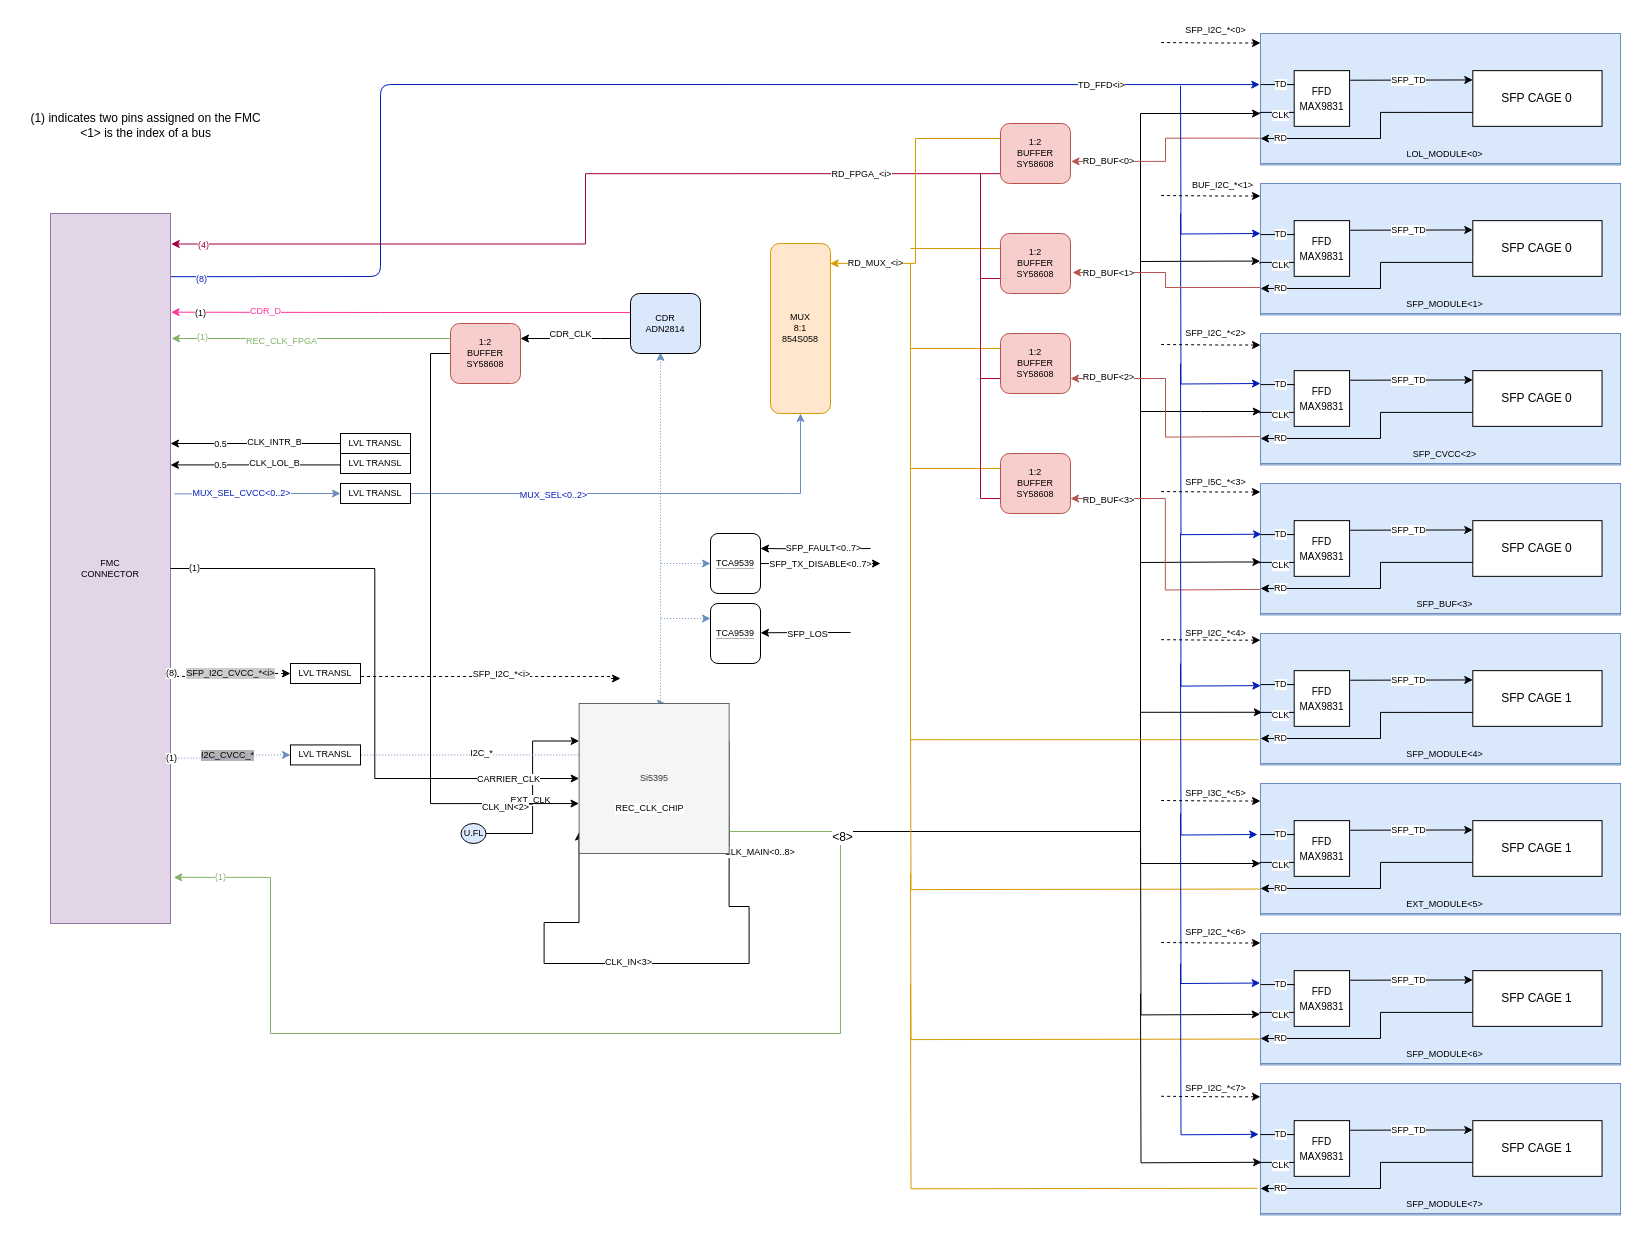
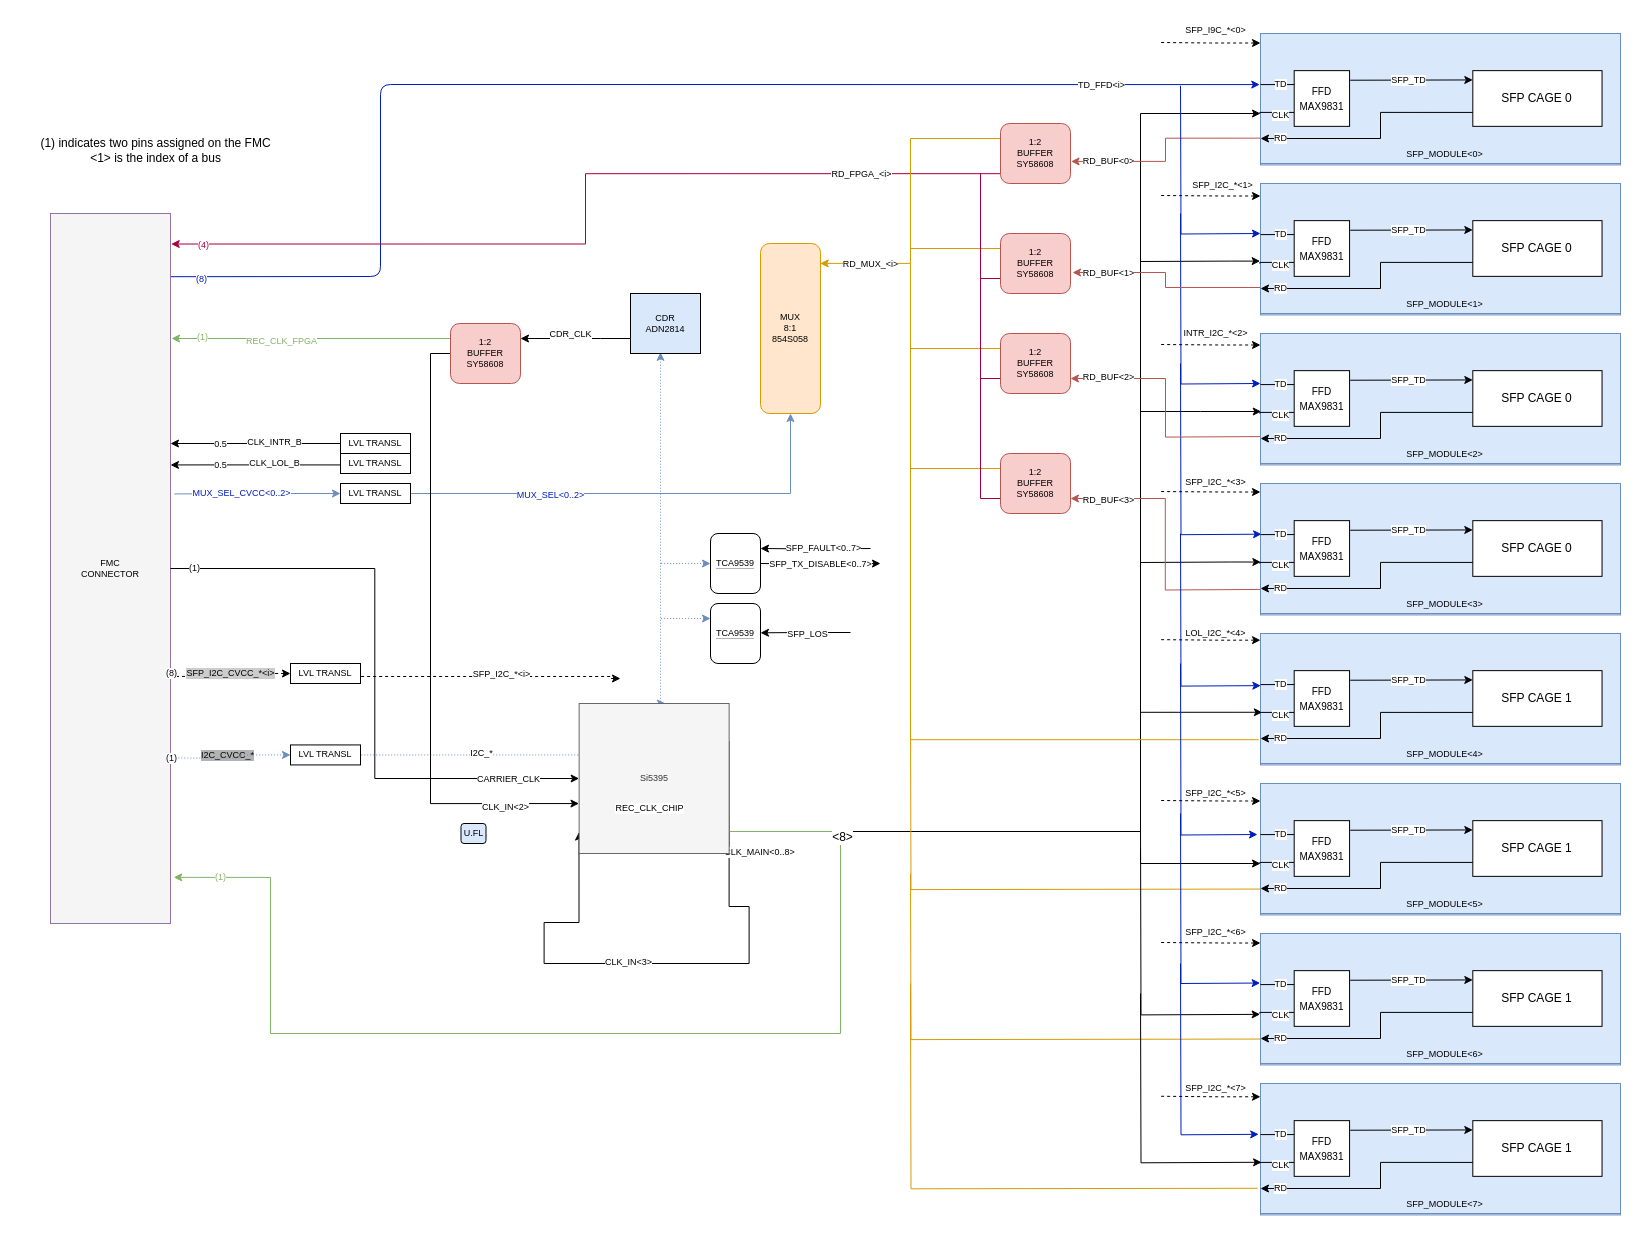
- <mxCell id="206" value="SFP_I2C_*&amp;lt;0&amp;gt;" style="text;html=1;align=center;verticalAlign=middle;resizable=0;points=[];autosize=1;fontSize=9;" parent="1" vertex="1"><mxGeometry x="1175" y="20" width="80" height="20" as="geometry" /></mxCell>
+ <mxCell id="206" value="SFP_I9C_*&amp;lt;0&amp;gt;" style="text;html=1;align=center;verticalAlign=middle;resizable=0;points=[];autosize=1;fontSize=9;" parent="1" vertex="1"><mxGeometry x="1175" y="20" width="80" height="20" as="geometry" /></mxCell>
- <mxCell id="225" value="&lt;br&gt;(1) indicates two pins assigned on the FMC&lt;br&gt;&amp;lt;1&amp;gt; is the index of a bus" style="text;html=1;align=center;verticalAlign=middle;resizable=0;points=[];autosize=1;" parent="1" vertex="1"><mxGeometry x="20" y="93" width="250" height="50" as="geometry" /></mxCell>
+ <mxCell id="225" value="&lt;br&gt;(1) indicates two pins assigned on the FMC&lt;br&gt;&amp;lt;1&amp;gt; is the index of a bus" style="text;html=1;align=center;verticalAlign=middle;resizable=0;points=[];autosize=1;" parent="1" vertex="1"><mxGeometry x="30" y="118" width="250" height="50" as="geometry" /></mxCell>
- <mxCell id="95" value="LOL_MODULE&amp;lt;0&amp;gt;" style="text;html=1;align=center;verticalAlign=middle;resizable=0;points=[];autosize=1;fontSize=9;" parent="85" vertex="1"><mxGeometry x="138.846" y="111.429" width="90" height="20" as="geometry" /></mxCell>
+ <mxCell id="95" value="SFP_MODULE&amp;lt;0&amp;gt;" style="text;html=1;align=center;verticalAlign=middle;resizable=0;points=[];autosize=1;fontSize=9;" parent="85" vertex="1"><mxGeometry x="138.846" y="111.429" width="90" height="20" as="geometry" /></mxCell>
- <mxCell id="207" value="BUF_I2C_*&amp;lt;1&amp;gt;" style="text;html=1;align=center;verticalAlign=middle;resizable=0;points=[];autosize=1;fontSize=9;" parent="1" vertex="1"><mxGeometry x="1182" y="175" width="80" height="20" as="geometry" /></mxCell>
+ <mxCell id="207" value="SFP_I2C_*&amp;lt;1&amp;gt;" style="text;html=1;align=center;verticalAlign=middle;resizable=0;points=[];autosize=1;fontSize=9;" parent="1" vertex="1"><mxGeometry x="1182" y="175" width="80" height="20" as="geometry" /></mxCell>
- <mxCell id="14" style="edgeStyle=orthogonalEdgeStyle;rounded=0;orthogonalLoop=1;jettySize=auto;html=1;exitX=0;exitY=0.5;exitDx=0;exitDy=0;startArrow=none;startFill=0;endArrow=classic;endFill=1;fontSize=9;entryX=1.005;entryY=0.139;entryDx=0;entryDy=0;entryPerimeter=0;strokeColor=#FF3399;" parent="1" source="20" target="21" edge="1"><mxGeometry relative="1" as="geometry"><mxPoint x="510" y="312.833" as="targetPoint" /><Array as="points"><mxPoint x="630" y="312" /><mxPoint x="380" y="312" /></Array></mxGeometry></mxCell>
- <mxCell id="15" value="CDR_D" style="text;html=1;align=center;verticalAlign=middle;resizable=0;points=[];labelBackgroundColor=#ffffff;fontSize=9;fontColor=#FF3399;" parent="14" vertex="1" connectable="0"><mxGeometry x="0.24" y="-1" relative="1" as="geometry"><mxPoint x="-84.17" as="offset" /></mxGeometry></mxCell>
- <mxCell id="16" value="(1)" style="text;html=1;align=center;verticalAlign=middle;resizable=0;points=[];labelBackgroundColor=#ffffff;fontSize=9;" parent="14" vertex="1" connectable="0"><mxGeometry x="0.875" y="1" relative="1" as="geometry"><mxPoint as="offset" /></mxGeometry></mxCell>
- <mxCell id="20" value="CDR&lt;br&gt;ADN2814" style="whiteSpace=wrap;html=1;fillColor=#DAE8FC;fontSize=9;rounded=1;" parent="1" vertex="1"><mxGeometry x="630" y="293" width="70" height="60" as="geometry" /></mxCell>
+ <mxCell id="20" value="CDR&lt;br&gt;ADN2814" style="rounded=0;whiteSpace=wrap;html=1;fillColor=#DAE8FC;fontSize=9;" parent="1" vertex="1"><mxGeometry x="630" y="293" width="70" height="60" as="geometry" /></mxCell>
- <mxCell id="13" value="MUX&lt;br&gt;8:1&lt;br&gt;854S058" style="rounded=1;whiteSpace=wrap;html=1;fillColor=#ffe6cc;fontSize=9;strokeColor=#d79b00;" parent="1" vertex="1"><mxGeometry x="770" y="243" width="60" height="170" as="geometry" /></mxCell>
+ <mxCell id="13" value="MUX&lt;br&gt;8:1&lt;br&gt;854S058" style="rounded=1;whiteSpace=wrap;html=1;fillColor=#ffe6cc;fontSize=9;strokeColor=#d79b00;" parent="1" vertex="1"><mxGeometry x="760" y="243" width="60" height="170" as="geometry" /></mxCell>
- <mxCell id="208" value="SFP_I2C_*&amp;lt;2&amp;gt;" style="text;html=1;align=center;verticalAlign=middle;resizable=0;points=[];autosize=1;fontSize=9;" parent="1" vertex="1"><mxGeometry x="1175" y="323" width="80" height="20" as="geometry" /></mxCell>
+ <mxCell id="208" value="INTR_I2C_*&amp;lt;2&amp;gt;" style="text;html=1;align=center;verticalAlign=middle;resizable=0;points=[];autosize=1;fontSize=9;" parent="1" vertex="1"><mxGeometry x="1175" y="323" width="80" height="20" as="geometry" /></mxCell>
- <mxCell id="125" value="SFP_CVCC&amp;lt;2&amp;gt;" style="text;html=1;align=center;verticalAlign=middle;resizable=0;points=[];autosize=1;fontSize=9;" parent="115" vertex="1"><mxGeometry x="138.846" y="111.429" width="90" height="20" as="geometry" /></mxCell>
+ <mxCell id="125" value="SFP_MODULE&amp;lt;2&amp;gt;" style="text;html=1;align=center;verticalAlign=middle;resizable=0;points=[];autosize=1;fontSize=9;" parent="115" vertex="1"><mxGeometry x="138.846" y="111.429" width="90" height="20" as="geometry" /></mxCell>
- <mxCell id="210" value="SFP_I5C_*&amp;lt;3&amp;gt;" style="text;html=1;align=center;verticalAlign=middle;resizable=0;points=[];autosize=1;fontSize=9;" parent="1" vertex="1"><mxGeometry x="1175" y="472" width="80" height="20" as="geometry" /></mxCell>
+ <mxCell id="210" value="SFP_I2C_*&amp;lt;3&amp;gt;" style="text;html=1;align=center;verticalAlign=middle;resizable=0;points=[];autosize=1;fontSize=9;" parent="1" vertex="1"><mxGeometry x="1175" y="472" width="80" height="20" as="geometry" /></mxCell>
- <mxCell id="21" value="FMC&lt;br&gt;CONNECTOR" style="rounded=0;whiteSpace=wrap;html=1;fillColor=#e1d5e7;fontSize=9;strokeColor=#9673a6;" parent="1" vertex="1"><mxGeometry x="50" y="213" width="120" height="710" as="geometry" /></mxCell>
+ <mxCell id="21" value="FMC&lt;br&gt;CONNECTOR" style="rounded=0;whiteSpace=wrap;html=1;fillColor=#f5f5f5;fontSize=9;strokeColor=#9673a6;" parent="1" vertex="1"><mxGeometry x="50" y="213" width="120" height="710" as="geometry" /></mxCell>
- <mxCell id="140" value="SFP_BUF&amp;lt;3&amp;gt;" style="text;html=1;align=center;verticalAlign=middle;resizable=0;points=[];autosize=1;fontSize=9;" parent="130" vertex="1"><mxGeometry x="138.846" y="111.429" width="90" height="20" as="geometry" /></mxCell>
+ <mxCell id="140" value="SFP_MODULE&amp;lt;3&amp;gt;" style="text;html=1;align=center;verticalAlign=middle;resizable=0;points=[];autosize=1;fontSize=9;" parent="130" vertex="1"><mxGeometry x="138.846" y="111.429" width="90" height="20" as="geometry" /></mxCell>
- <mxCell id="209" value="SFP_I2C_*&amp;lt;4&amp;gt;" style="text;html=1;align=center;verticalAlign=middle;resizable=0;points=[];autosize=1;fontSize=9;" parent="1" vertex="1"><mxGeometry x="1175" y="623" width="80" height="20" as="geometry" /></mxCell>
+ <mxCell id="209" value="LOL_I2C_*&amp;lt;4&amp;gt;" style="text;html=1;align=center;verticalAlign=middle;resizable=0;points=[];autosize=1;fontSize=9;" parent="1" vertex="1"><mxGeometry x="1175" y="623" width="80" height="20" as="geometry" /></mxCell>
- <mxCell id="211" value="SFP_I3C_*&amp;lt;5&amp;gt;" style="text;html=1;align=center;verticalAlign=middle;resizable=0;points=[];autosize=1;fontSize=9;" parent="1" vertex="1"><mxGeometry x="1175" y="783" width="80" height="20" as="geometry" /></mxCell>
+ <mxCell id="211" value="SFP_I2C_*&amp;lt;5&amp;gt;" style="text;html=1;align=center;verticalAlign=middle;resizable=0;points=[];autosize=1;fontSize=9;" parent="1" vertex="1"><mxGeometry x="1175" y="783" width="80" height="20" as="geometry" /></mxCell>
- <mxCell id="26" style="edgeStyle=orthogonalEdgeStyle;rounded=0;orthogonalLoop=1;jettySize=auto;html=1;exitX=0;exitY=0.25;exitDx=0;exitDy=0;startArrow=classic;startFill=1;endArrow=none;endFill=0;fontSize=9;entryX=1;entryY=0.5;entryDx=0;entryDy=0;" parent="1" source="36" target="44" edge="1"><mxGeometry relative="1" as="geometry"><mxPoint x="433.64" y="830.207" as="targetPoint" /></mxGeometry></mxCell>
- <mxCell id="27" value="EXT_CLK" style="text;html=1;align=center;verticalAlign=middle;resizable=0;points=[];labelBackgroundColor=#ffffff;fontSize=9;" parent="26" vertex="1" connectable="0"><mxGeometry x="0.137" y="-3" relative="1" as="geometry"><mxPoint as="offset" /></mxGeometry></mxCell>
- <mxCell id="44" value="U.FL" style="ellipse;whiteSpace=wrap;html=1;fillColor=#DAE8FC;fontSize=9;" parent="1" vertex="1"><mxGeometry x="460.5" y="823" width="25" height="20" as="geometry" /></mxCell>
+ <mxCell id="44" value="U.FL" style="whiteSpace=wrap;html=1;fillColor=#DAE8FC;fontSize=9;rounded=1;" parent="1" vertex="1"><mxGeometry x="460.5" y="823" width="25" height="20" as="geometry" /></mxCell>
- <mxCell id="170" value="EXT_MODULE&amp;lt;5&amp;gt;" style="text;html=1;align=center;verticalAlign=middle;resizable=0;points=[];autosize=1;fontSize=9;" parent="160" vertex="1"><mxGeometry x="138.846" y="111.429" width="90" height="20" as="geometry" /></mxCell>
+ <mxCell id="170" value="SFP_MODULE&amp;lt;5&amp;gt;" style="text;html=1;align=center;verticalAlign=middle;resizable=0;points=[];autosize=1;fontSize=9;" parent="160" vertex="1"><mxGeometry x="138.846" y="111.429" width="90" height="20" as="geometry" /></mxCell>
